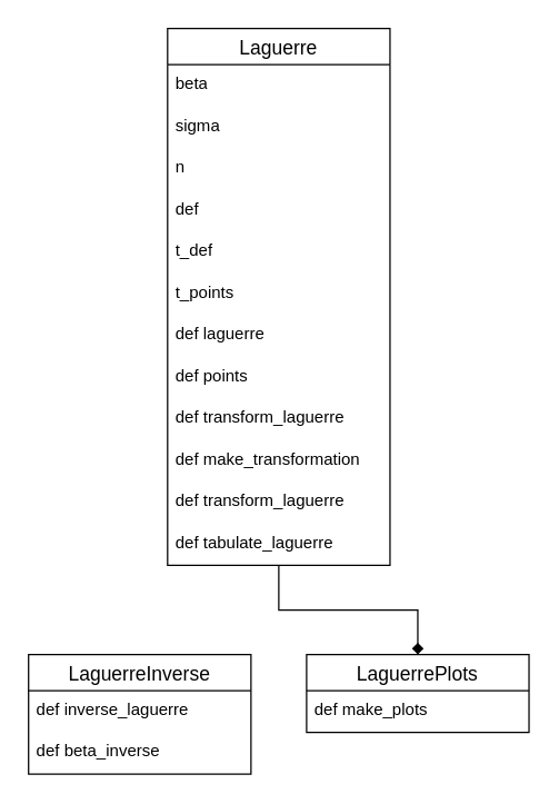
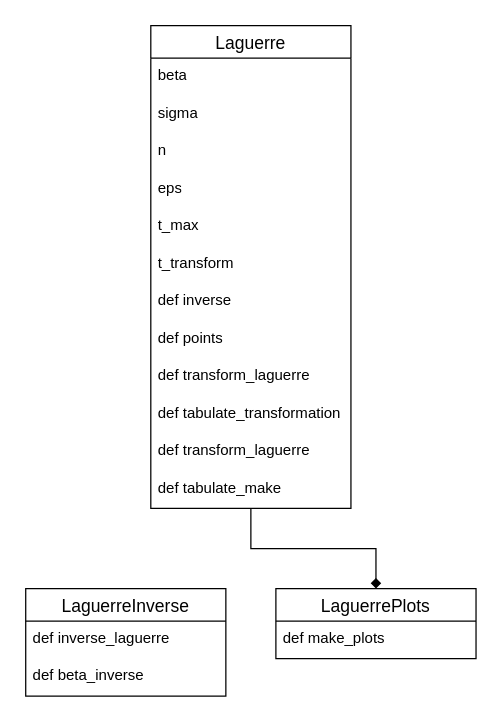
- <mxCell id="7" value="def" style="text;strokeColor=none;fillColor=none;spacingLeft=4;spacingRight=4;overflow=hidden;rotatable=0;points=[[0,0.5],[1,0.5]];portConstraint=eastwest;fontSize=12;whiteSpace=wrap;html=1;" parent="3" vertex="1"><mxGeometry y="116" width="160" height="30" as="geometry" /></mxCell>
+ <mxCell id="7" value="eps" style="text;strokeColor=none;fillColor=none;spacingLeft=4;spacingRight=4;overflow=hidden;rotatable=0;points=[[0,0.5],[1,0.5]];portConstraint=eastwest;fontSize=12;whiteSpace=wrap;html=1;" parent="3" vertex="1"><mxGeometry y="116" width="160" height="30" as="geometry" /></mxCell>
- <mxCell id="8" value="t_def" style="text;strokeColor=none;fillColor=none;spacingLeft=4;spacingRight=4;overflow=hidden;rotatable=0;points=[[0,0.5],[1,0.5]];portConstraint=eastwest;fontSize=12;whiteSpace=wrap;html=1;" parent="3" vertex="1"><mxGeometry y="146" width="160" height="30" as="geometry" /></mxCell>
+ <mxCell id="8" value="t_max" style="text;strokeColor=none;fillColor=none;spacingLeft=4;spacingRight=4;overflow=hidden;rotatable=0;points=[[0,0.5],[1,0.5]];portConstraint=eastwest;fontSize=12;whiteSpace=wrap;html=1;" parent="3" vertex="1"><mxGeometry y="146" width="160" height="30" as="geometry" /></mxCell>
- <mxCell id="9" value="t_points" style="text;strokeColor=none;fillColor=none;spacingLeft=4;spacingRight=4;overflow=hidden;rotatable=0;points=[[0,0.5],[1,0.5]];portConstraint=eastwest;fontSize=12;whiteSpace=wrap;html=1;" parent="3" vertex="1"><mxGeometry y="176" width="160" height="30" as="geometry" /></mxCell>
+ <mxCell id="9" value="t_transform" style="text;strokeColor=none;fillColor=none;spacingLeft=4;spacingRight=4;overflow=hidden;rotatable=0;points=[[0,0.5],[1,0.5]];portConstraint=eastwest;fontSize=12;whiteSpace=wrap;html=1;" parent="3" vertex="1"><mxGeometry y="176" width="160" height="30" as="geometry" /></mxCell>
- <mxCell id="10" value="def laguerre" style="text;strokeColor=none;fillColor=none;spacingLeft=4;spacingRight=4;overflow=hidden;rotatable=0;points=[[0,0.5],[1,0.5]];portConstraint=eastwest;fontSize=12;whiteSpace=wrap;html=1;" parent="3" vertex="1"><mxGeometry y="206" width="160" height="30" as="geometry" /></mxCell>
+ <mxCell id="10" value="def inverse" style="text;strokeColor=none;fillColor=none;spacingLeft=4;spacingRight=4;overflow=hidden;rotatable=0;points=[[0,0.5],[1,0.5]];portConstraint=eastwest;fontSize=12;whiteSpace=wrap;html=1;" parent="3" vertex="1"><mxGeometry y="206" width="160" height="30" as="geometry" /></mxCell>
- <mxCell id="13" value="def make_transformation" style="text;strokeColor=none;fillColor=none;spacingLeft=4;spacingRight=4;overflow=hidden;rotatable=0;points=[[0,0.5],[1,0.5]];portConstraint=eastwest;fontSize=12;whiteSpace=wrap;html=1;" parent="3" vertex="1"><mxGeometry y="296" width="160" height="30" as="geometry" /></mxCell>
+ <mxCell id="13" value="def tabulate_transformation" style="text;strokeColor=none;fillColor=none;spacingLeft=4;spacingRight=4;overflow=hidden;rotatable=0;points=[[0,0.5],[1,0.5]];portConstraint=eastwest;fontSize=12;whiteSpace=wrap;html=1;" parent="3" vertex="1"><mxGeometry y="296" width="160" height="30" as="geometry" /></mxCell>
- <mxCell id="15" value="def tabulate_laguerre" style="text;strokeColor=none;fillColor=none;spacingLeft=4;spacingRight=4;overflow=hidden;rotatable=0;points=[[0,0.5],[1,0.5]];portConstraint=eastwest;fontSize=12;whiteSpace=wrap;html=1;" parent="3" vertex="1"><mxGeometry y="356" width="160" height="30" as="geometry" /></mxCell>
+ <mxCell id="15" value="def tabulate_make" style="text;strokeColor=none;fillColor=none;spacingLeft=4;spacingRight=4;overflow=hidden;rotatable=0;points=[[0,0.5],[1,0.5]];portConstraint=eastwest;fontSize=12;whiteSpace=wrap;html=1;" parent="3" vertex="1"><mxGeometry y="356" width="160" height="30" as="geometry" /></mxCell>
